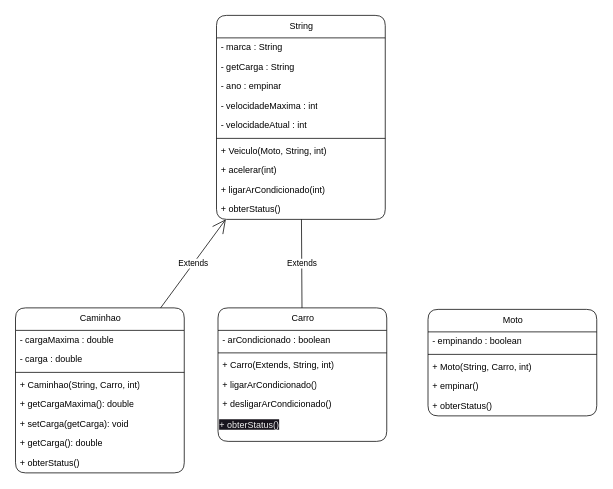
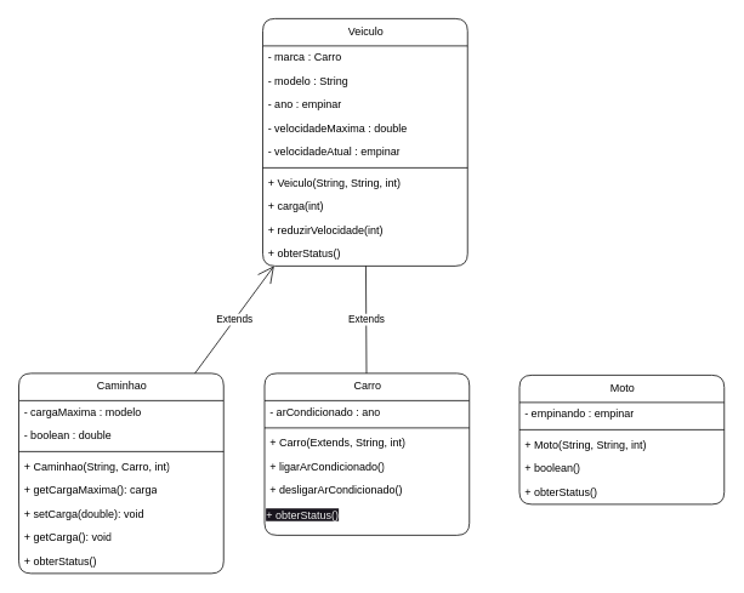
- <mxCell id="24" value="String" style="swimlane;fontStyle=0;align=center;verticalAlign=top;childLayout=stackLayout;horizontal=1;startSize=30;horizontalStack=0;resizeParent=1;resizeParentMax=0;resizeLast=0;collapsible=0;marginBottom=0;html=1;rounded=1;" parent="1" vertex="1"><mxGeometry x="288" y="20" width="225" height="272" as="geometry" /></mxCell>
+ <mxCell id="24" value="Veiculo" style="swimlane;fontStyle=0;align=center;verticalAlign=top;childLayout=stackLayout;horizontal=1;startSize=30;horizontalStack=0;resizeParent=1;resizeParentMax=0;resizeLast=0;collapsible=0;marginBottom=0;html=1;rounded=1;" parent="1" vertex="1"><mxGeometry x="288" y="20" width="225" height="272" as="geometry" /></mxCell>
- <mxCell id="25" value="- marca : String" style="text;html=1;strokeColor=none;fillColor=none;align=left;verticalAlign=middle;spacingLeft=4;spacingRight=4;overflow=hidden;rotatable=0;points=[[0,0.5],[1,0.5]];portConstraint=eastwest;rounded=1;" parent="24" vertex="1"><mxGeometry y="30" width="225" height="26" as="geometry" /></mxCell>
+ <mxCell id="25" value="- marca : Carro" style="text;html=1;strokeColor=none;fillColor=none;align=left;verticalAlign=middle;spacingLeft=4;spacingRight=4;overflow=hidden;rotatable=0;points=[[0,0.5],[1,0.5]];portConstraint=eastwest;rounded=1;" parent="24" vertex="1"><mxGeometry y="30" width="225" height="26" as="geometry" /></mxCell>
- <mxCell id="26" value="- getCarga : String" style="text;html=1;strokeColor=none;fillColor=none;align=left;verticalAlign=middle;spacingLeft=4;spacingRight=4;overflow=hidden;rotatable=0;points=[[0,0.5],[1,0.5]];portConstraint=eastwest;rounded=1;" parent="24" vertex="1"><mxGeometry y="56" width="225" height="26" as="geometry" /></mxCell>
+ <mxCell id="26" value="- modelo : String" style="text;html=1;strokeColor=none;fillColor=none;align=left;verticalAlign=middle;spacingLeft=4;spacingRight=4;overflow=hidden;rotatable=0;points=[[0,0.5],[1,0.5]];portConstraint=eastwest;rounded=1;" parent="24" vertex="1"><mxGeometry y="56" width="225" height="26" as="geometry" /></mxCell>
- <mxCell id="28" value="- velocidadeMaxima : int" style="text;html=1;strokeColor=none;fillColor=none;align=left;verticalAlign=middle;spacingLeft=4;spacingRight=4;overflow=hidden;rotatable=0;points=[[0,0.5],[1,0.5]];portConstraint=eastwest;rounded=1;" parent="24" vertex="1"><mxGeometry y="108" width="225" height="26" as="geometry" /></mxCell>
+ <mxCell id="28" value="- velocidadeMaxima : double" style="text;html=1;strokeColor=none;fillColor=none;align=left;verticalAlign=middle;spacingLeft=4;spacingRight=4;overflow=hidden;rotatable=0;points=[[0,0.5],[1,0.5]];portConstraint=eastwest;rounded=1;" parent="24" vertex="1"><mxGeometry y="108" width="225" height="26" as="geometry" /></mxCell>
- <mxCell id="29" value="- velocidadeAtual : int" style="text;html=1;strokeColor=none;fillColor=none;align=left;verticalAlign=middle;spacingLeft=4;spacingRight=4;overflow=hidden;rotatable=0;points=[[0,0.5],[1,0.5]];portConstraint=eastwest;rounded=1;" parent="24" vertex="1"><mxGeometry y="134" width="225" height="26" as="geometry" /></mxCell>
+ <mxCell id="29" value="- velocidadeAtual : empinar" style="text;html=1;strokeColor=none;fillColor=none;align=left;verticalAlign=middle;spacingLeft=4;spacingRight=4;overflow=hidden;rotatable=0;points=[[0,0.5],[1,0.5]];portConstraint=eastwest;rounded=1;" parent="24" vertex="1"><mxGeometry y="134" width="225" height="26" as="geometry" /></mxCell>
- <mxCell id="31" value="+ Veiculo(Moto, String, int)" style="text;html=1;strokeColor=none;fillColor=none;align=left;verticalAlign=middle;spacingLeft=4;spacingRight=4;overflow=hidden;rotatable=0;points=[[0,0.5],[1,0.5]];portConstraint=eastwest;rounded=1;" vertex="1" parent="24"><mxGeometry y="168" width="225" height="26" as="geometry" /></mxCell>
+ <mxCell id="31" value="+ Veiculo(String, String, int)" style="text;html=1;strokeColor=none;fillColor=none;align=left;verticalAlign=middle;spacingLeft=4;spacingRight=4;overflow=hidden;rotatable=0;points=[[0,0.5],[1,0.5]];portConstraint=eastwest;rounded=1;" vertex="1" parent="24"><mxGeometry y="168" width="225" height="26" as="geometry" /></mxCell>
- <mxCell id="32" value="+ acelerar(int)" style="text;html=1;strokeColor=none;fillColor=none;align=left;verticalAlign=middle;spacingLeft=4;spacingRight=4;overflow=hidden;rotatable=0;points=[[0,0.5],[1,0.5]];portConstraint=eastwest;rounded=1;" parent="24" vertex="1"><mxGeometry y="194" width="225" height="26" as="geometry" /></mxCell>
+ <mxCell id="32" value="+ carga(int)" style="text;html=1;strokeColor=none;fillColor=none;align=left;verticalAlign=middle;spacingLeft=4;spacingRight=4;overflow=hidden;rotatable=0;points=[[0,0.5],[1,0.5]];portConstraint=eastwest;rounded=1;" parent="24" vertex="1"><mxGeometry y="194" width="225" height="26" as="geometry" /></mxCell>
- <mxCell id="33" value="+ ligarArCondicionado(int)" style="text;html=1;strokeColor=none;fillColor=none;align=left;verticalAlign=middle;spacingLeft=4;spacingRight=4;overflow=hidden;rotatable=0;points=[[0,0.5],[1,0.5]];portConstraint=eastwest;rounded=1;" vertex="1" parent="24"><mxGeometry y="220" width="225" height="26" as="geometry" /></mxCell>
+ <mxCell id="33" value="+ reduzirVelocidade(int)" style="text;html=1;strokeColor=none;fillColor=none;align=left;verticalAlign=middle;spacingLeft=4;spacingRight=4;overflow=hidden;rotatable=0;points=[[0,0.5],[1,0.5]];portConstraint=eastwest;rounded=1;" vertex="1" parent="24"><mxGeometry y="220" width="225" height="26" as="geometry" /></mxCell>
- <mxCell id="3" value="- cargaMaxima : double" style="text;html=1;strokeColor=none;fillColor=none;align=left;verticalAlign=middle;spacingLeft=4;spacingRight=4;overflow=hidden;rotatable=0;points=[[0,0.5],[1,0.5]];portConstraint=eastwest;rounded=1;" parent="2" vertex="1"><mxGeometry y="30" width="225" height="26" as="geometry" /></mxCell>
+ <mxCell id="3" value="- cargaMaxima : modelo" style="text;html=1;strokeColor=none;fillColor=none;align=left;verticalAlign=middle;spacingLeft=4;spacingRight=4;overflow=hidden;rotatable=0;points=[[0,0.5],[1,0.5]];portConstraint=eastwest;rounded=1;" parent="2" vertex="1"><mxGeometry y="30" width="225" height="26" as="geometry" /></mxCell>
- <mxCell id="12" value="- arCondicionado : boolean" style="text;html=1;strokeColor=none;fillColor=none;align=left;verticalAlign=middle;spacingLeft=4;spacingRight=4;overflow=hidden;rotatable=0;points=[[0,0.5],[1,0.5]];portConstraint=eastwest;rounded=1;" parent="11" vertex="1"><mxGeometry y="30" width="225" height="26" as="geometry" /></mxCell>
+ <mxCell id="12" value="- arCondicionado : ano" style="text;html=1;strokeColor=none;fillColor=none;align=left;verticalAlign=middle;spacingLeft=4;spacingRight=4;overflow=hidden;rotatable=0;points=[[0,0.5],[1,0.5]];portConstraint=eastwest;rounded=1;" parent="11" vertex="1"><mxGeometry y="30" width="225" height="26" as="geometry" /></mxCell>
- <mxCell id="19" value="- empinando : boolean" style="text;html=1;strokeColor=none;fillColor=none;align=left;verticalAlign=middle;spacingLeft=4;spacingRight=4;overflow=hidden;rotatable=0;points=[[0,0.5],[1,0.5]];portConstraint=eastwest;rounded=1;" parent="18" vertex="1"><mxGeometry y="30" width="225" height="26" as="geometry" /></mxCell>
+ <mxCell id="19" value="- empinando : empinar" style="text;html=1;strokeColor=none;fillColor=none;align=left;verticalAlign=middle;spacingLeft=4;spacingRight=4;overflow=hidden;rotatable=0;points=[[0,0.5],[1,0.5]];portConstraint=eastwest;rounded=1;" parent="18" vertex="1"><mxGeometry y="30" width="225" height="26" as="geometry" /></mxCell>
- <mxCell id="4" value="- carga : double" style="text;html=1;strokeColor=none;fillColor=none;align=left;verticalAlign=middle;spacingLeft=4;spacingRight=4;overflow=hidden;rotatable=0;points=[[0,0.5],[1,0.5]];portConstraint=eastwest;rounded=1;" parent="2" vertex="1"><mxGeometry y="56" width="225" height="26" as="geometry" /></mxCell>
+ <mxCell id="4" value="- boolean : double" style="text;html=1;strokeColor=none;fillColor=none;align=left;verticalAlign=middle;spacingLeft=4;spacingRight=4;overflow=hidden;rotatable=0;points=[[0,0.5],[1,0.5]];portConstraint=eastwest;rounded=1;" parent="2" vertex="1"><mxGeometry y="56" width="225" height="26" as="geometry" /></mxCell>
- <mxCell id="21" value="+ Moto(String, Carro, int)" style="text;html=1;strokeColor=none;fillColor=none;align=left;verticalAlign=middle;spacingLeft=4;spacingRight=4;overflow=hidden;rotatable=0;points=[[0,0.5],[1,0.5]];portConstraint=eastwest;rounded=1;" parent="18" vertex="1"><mxGeometry y="64" width="225" height="26" as="geometry" /></mxCell>
+ <mxCell id="21" value="+ Moto(String, String, int)" style="text;html=1;strokeColor=none;fillColor=none;align=left;verticalAlign=middle;spacingLeft=4;spacingRight=4;overflow=hidden;rotatable=0;points=[[0,0.5],[1,0.5]];portConstraint=eastwest;rounded=1;" parent="18" vertex="1"><mxGeometry y="64" width="225" height="26" as="geometry" /></mxCell>
- <mxCell id="22" value="+ empinar()" style="text;html=1;strokeColor=none;fillColor=none;align=left;verticalAlign=middle;spacingLeft=4;spacingRight=4;overflow=hidden;rotatable=0;points=[[0,0.5],[1,0.5]];portConstraint=eastwest;rounded=1;" vertex="1" parent="18"><mxGeometry y="90" width="225" height="26" as="geometry" /></mxCell>
+ <mxCell id="22" value="+ boolean()" style="text;html=1;strokeColor=none;fillColor=none;align=left;verticalAlign=middle;spacingLeft=4;spacingRight=4;overflow=hidden;rotatable=0;points=[[0,0.5],[1,0.5]];portConstraint=eastwest;rounded=1;" vertex="1" parent="18"><mxGeometry y="90" width="225" height="26" as="geometry" /></mxCell>
- <mxCell id="7" value="+ getCargaMaxima(): double" style="text;html=1;strokeColor=none;fillColor=none;align=left;verticalAlign=middle;spacingLeft=4;spacingRight=4;overflow=hidden;rotatable=0;points=[[0,0.5],[1,0.5]];portConstraint=eastwest;rounded=1;" parent="2" vertex="1"><mxGeometry y="116" width="225" height="26" as="geometry" /></mxCell>
+ <mxCell id="7" value="+ getCargaMaxima(): carga" style="text;html=1;strokeColor=none;fillColor=none;align=left;verticalAlign=middle;spacingLeft=4;spacingRight=4;overflow=hidden;rotatable=0;points=[[0,0.5],[1,0.5]];portConstraint=eastwest;rounded=1;" parent="2" vertex="1"><mxGeometry y="116" width="225" height="26" as="geometry" /></mxCell>
- <mxCell id="8" value="+ setCarga(getCarga): void" style="text;html=1;strokeColor=none;fillColor=none;align=left;verticalAlign=middle;spacingLeft=4;spacingRight=4;overflow=hidden;rotatable=0;points=[[0,0.5],[1,0.5]];portConstraint=eastwest;rounded=1;" parent="2" vertex="1"><mxGeometry y="142" width="225" height="26" as="geometry" /></mxCell>
+ <mxCell id="8" value="+ setCarga(double): void" style="text;html=1;strokeColor=none;fillColor=none;align=left;verticalAlign=middle;spacingLeft=4;spacingRight=4;overflow=hidden;rotatable=0;points=[[0,0.5],[1,0.5]];portConstraint=eastwest;rounded=1;" parent="2" vertex="1"><mxGeometry y="142" width="225" height="26" as="geometry" /></mxCell>
- <mxCell id="9" value="+ getCarga(): double" style="text;html=1;strokeColor=none;fillColor=none;align=left;verticalAlign=middle;spacingLeft=4;spacingRight=4;overflow=hidden;rotatable=0;points=[[0,0.5],[1,0.5]];portConstraint=eastwest;rounded=1;" parent="2" vertex="1"><mxGeometry y="168" width="225" height="26" as="geometry" /></mxCell>
+ <mxCell id="9" value="+ getCarga(): void" style="text;html=1;strokeColor=none;fillColor=none;align=left;verticalAlign=middle;spacingLeft=4;spacingRight=4;overflow=hidden;rotatable=0;points=[[0,0.5],[1,0.5]];portConstraint=eastwest;rounded=1;" parent="2" vertex="1"><mxGeometry y="168" width="225" height="26" as="geometry" /></mxCell>
